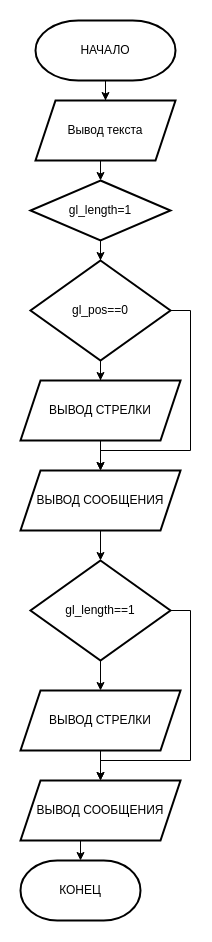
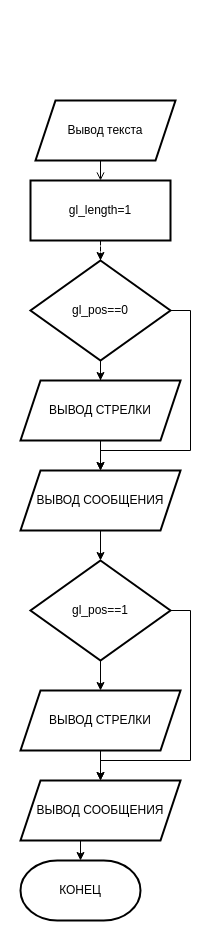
- <mxCell id="3" value="НАЧАЛО" style="strokeWidth=2;html=1;shape=mxgraph.flowchart.terminator;whiteSpace=wrap;" vertex="1" parent="1"><mxGeometry x="35" y="20" width="140" height="60" as="geometry" /></mxCell>
- <mxCell id="2" value="" style="edgeStyle=orthogonalEdgeStyle;rounded=0;orthogonalLoop=1;jettySize=auto;html=1;" edge="1" parent="1" source="3" target="23"><mxGeometry relative="1" as="geometry" /></mxCell>
- <mxCell id="22" style="edgeStyle=orthogonalEdgeStyle;rounded=0;orthogonalLoop=1;jettySize=auto;html=1;exitX=0.5;exitY=1;exitDx=0;exitDy=0;entryX=0.5;entryY=0;entryDx=0;entryDy=0;" edge="1" parent="1" source="23" target="5"><mxGeometry relative="1" as="geometry" /></mxCell>
+ <mxCell id="22" style="edgeStyle=orthogonalEdgeStyle;rounded=0;orthogonalLoop=1;jettySize=auto;html=1;exitX=0.5;exitY=1;exitDx=0;exitDy=0;entryX=0.5;entryY=0;entryDx=0;entryDy=0;endArrow=open;" edge="1" parent="1" source="23" target="5"><mxGeometry relative="1" as="geometry" /></mxCell>
- <mxCell id="5" value="gl_length=1" style="rhombus;whiteSpace=wrap;html=1;strokeWidth=2;" vertex="1" parent="1"><mxGeometry x="30" y="180" width="140" height="60" as="geometry" /></mxCell>
+ <mxCell id="5" value="gl_length=1" style="whiteSpace=wrap;html=1;strokeWidth=2;" vertex="1" parent="1"><mxGeometry x="30" y="180" width="140" height="60" as="geometry" /></mxCell>
- <mxCell id="4" value="" style="edgeStyle=orthogonalEdgeStyle;rounded=0;orthogonalLoop=1;jettySize=auto;html=1;" edge="1" parent="1" source="5" target="9"><mxGeometry relative="1" as="geometry" /></mxCell>
+ <mxCell id="4" value="" style="edgeStyle=orthogonalEdgeStyle;rounded=0;orthogonalLoop=1;jettySize=auto;html=1;dashed=1;" edge="1" parent="1" source="5" target="9"><mxGeometry relative="1" as="geometry" /></mxCell>
- <mxCell id="14" value="gl_length==1" style="strokeWidth=2;html=1;shape=mxgraph.flowchart.decision;whiteSpace=wrap;" vertex="1" parent="1"><mxGeometry x="30" y="560" width="140" height="100" as="geometry" /></mxCell>
+ <mxCell id="14" value="gl_pos==1" style="strokeWidth=2;html=1;shape=mxgraph.flowchart.decision;whiteSpace=wrap;" vertex="1" parent="1"><mxGeometry x="30" y="560" width="140" height="100" as="geometry" /></mxCell>
